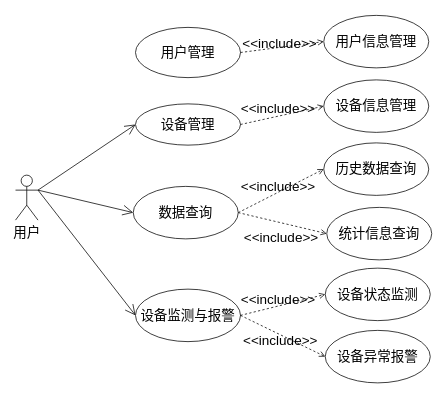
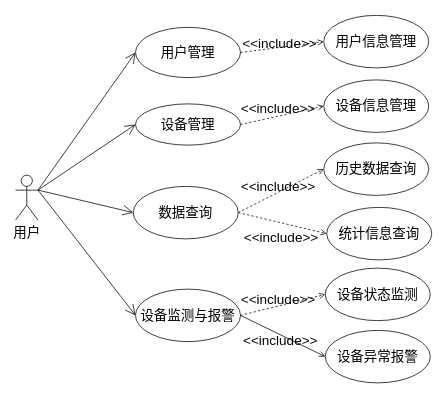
+ <mxCell id="4" value="" style="endArrow=open;endFill=1;endSize=12;html=1;rounded=0;fontSize=18;exitX=1;exitY=0.333;exitDx=0;exitDy=0;exitPerimeter=0;entryX=0;entryY=0.5;entryDx=0;entryDy=0;" parent="1" source="8" target="5" edge="1"><mxGeometry width="160" relative="1" as="geometry"><mxPoint x="40" y="253" as="sourcePoint" /><mxPoint x="160" y="328" as="targetPoint" /></mxGeometry></mxCell>
- <mxCell id="14" value="&amp;lt;&amp;lt;include&amp;gt;&amp;gt;" style="html=1;verticalAlign=bottom;labelBackgroundColor=none;endArrow=open;endFill=0;dashed=1;rounded=0;fontSize=18;exitX=1;exitY=0.5;exitDx=0;exitDy=0;entryX=0;entryY=0.5;entryDx=0;entryDy=0;" parent="1" source="7" target="12" edge="1"><mxGeometry x="0.104" y="-20" width="160" relative="1" as="geometry"><mxPoint x="290" y="552" as="sourcePoint" /><mxPoint x="380" y="602" as="targetPoint" /><mxPoint as="offset" /></mxGeometry></mxCell>
+ <mxCell id="14" value="&amp;lt;&amp;lt;include&amp;gt;&amp;gt;" style="html=1;verticalAlign=bottom;labelBackgroundColor=none;endArrow=open;endFill=0;dashed=0;rounded=0;fontSize=18;exitX=1;exitY=0.5;exitDx=0;exitDy=0;entryX=0;entryY=0.5;entryDx=0;entryDy=0;" parent="1" source="7" target="12" edge="1"><mxGeometry x="0.104" y="-20" width="160" relative="1" as="geometry"><mxPoint x="290" y="552" as="sourcePoint" /><mxPoint x="380" y="602" as="targetPoint" /><mxPoint as="offset" /></mxGeometry></mxCell>
